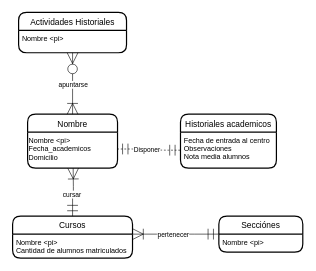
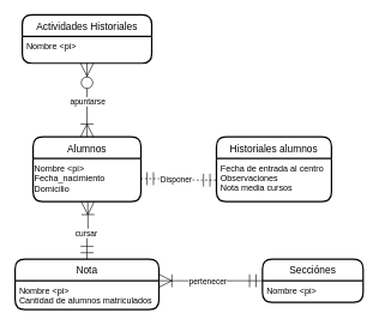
- <mxCell id="2" value="Nombre" style="swimlane;childLayout=stackLayout;horizontal=1;startSize=30;horizontalStack=0;rounded=1;fontSize=14;fontStyle=0;strokeWidth=2;resizeParent=0;resizeLast=1;shadow=0;dashed=0;align=center;" parent="1" vertex="1"><mxGeometry x="45" y="190" width="150" height="90" as="geometry" /></mxCell>
+ <mxCell id="2" value="Alumnos" style="swimlane;childLayout=stackLayout;horizontal=1;startSize=30;horizontalStack=0;rounded=1;fontSize=14;fontStyle=0;strokeWidth=2;resizeParent=0;resizeLast=1;shadow=0;dashed=0;align=center;" parent="1" vertex="1"><mxGeometry x="45" y="190" width="150" height="90" as="geometry" /></mxCell>
- <mxCell id="11" value="Historiales academicos" style="swimlane;childLayout=stackLayout;horizontal=1;startSize=30;horizontalStack=0;rounded=1;fontSize=14;fontStyle=0;strokeWidth=2;resizeParent=0;resizeLast=1;shadow=0;dashed=0;align=center;" parent="1" vertex="1"><mxGeometry x="300" y="190" width="160" height="90" as="geometry" /></mxCell>
+ <mxCell id="11" value="Historiales alumnos" style="swimlane;childLayout=stackLayout;horizontal=1;startSize=30;horizontalStack=0;rounded=1;fontSize=14;fontStyle=0;strokeWidth=2;resizeParent=0;resizeLast=1;shadow=0;dashed=0;align=center;" parent="1" vertex="1"><mxGeometry x="300" y="190" width="160" height="90" as="geometry" /></mxCell>
- <mxCell id="12" value="Fecha de entrada al centro&#10;Observaciones&#10;Nota media alumnos" style="align=left;strokeColor=none;fillColor=none;spacingLeft=4;fontSize=12;verticalAlign=top;resizable=0;rotatable=0;part=1;" parent="11" vertex="1"><mxGeometry y="30" width="160" height="60" as="geometry" /></mxCell>
+ <mxCell id="12" value="Fecha de entrada al centro&#10;Observaciones&#10;Nota media cursos" style="align=left;strokeColor=none;fillColor=none;spacingLeft=4;fontSize=12;verticalAlign=top;resizable=0;rotatable=0;part=1;" parent="11" vertex="1"><mxGeometry y="30" width="160" height="60" as="geometry" /></mxCell>
- <mxCell id="4" value="&lt;div&gt;Nombre &amp;lt;pi&amp;gt;&lt;/div&gt;Fecha_academicos&lt;br&gt;Domicilio&lt;div&gt;&lt;/div&gt;" style="text;html=1;align=left;verticalAlign=top;resizable=0;points=[];autosize=1;strokeColor=none;fillColor=none;" parent="2" vertex="1"><mxGeometry y="30" width="150" height="60" as="geometry" /></mxCell>
+ <mxCell id="4" value="&lt;div&gt;Nombre &amp;lt;pi&amp;gt;&lt;/div&gt;Fecha_nacimiento&lt;br&gt;Domicilio&lt;div&gt;&lt;/div&gt;" style="text;html=1;align=left;verticalAlign=top;resizable=0;points=[];autosize=1;strokeColor=none;fillColor=none;" parent="2" vertex="1"><mxGeometry y="30" width="150" height="60" as="geometry" /></mxCell>
- <mxCell id="7" value="Cursos" style="swimlane;childLayout=stackLayout;horizontal=1;startSize=30;horizontalStack=0;rounded=1;fontSize=14;fontStyle=0;strokeWidth=2;resizeParent=0;resizeLast=1;shadow=0;dashed=0;align=center;" parent="1" vertex="1"><mxGeometry y="360" width="200" height="70" as="geometry" x="20" /></mxCell>
+ <mxCell id="7" value="Nota" style="swimlane;childLayout=stackLayout;horizontal=1;startSize=30;horizontalStack=0;rounded=1;fontSize=14;fontStyle=0;strokeWidth=2;resizeParent=0;resizeLast=1;shadow=0;dashed=0;align=center;" parent="1" vertex="1"><mxGeometry y="360" width="200" height="70" as="geometry" x="20" /></mxCell>
